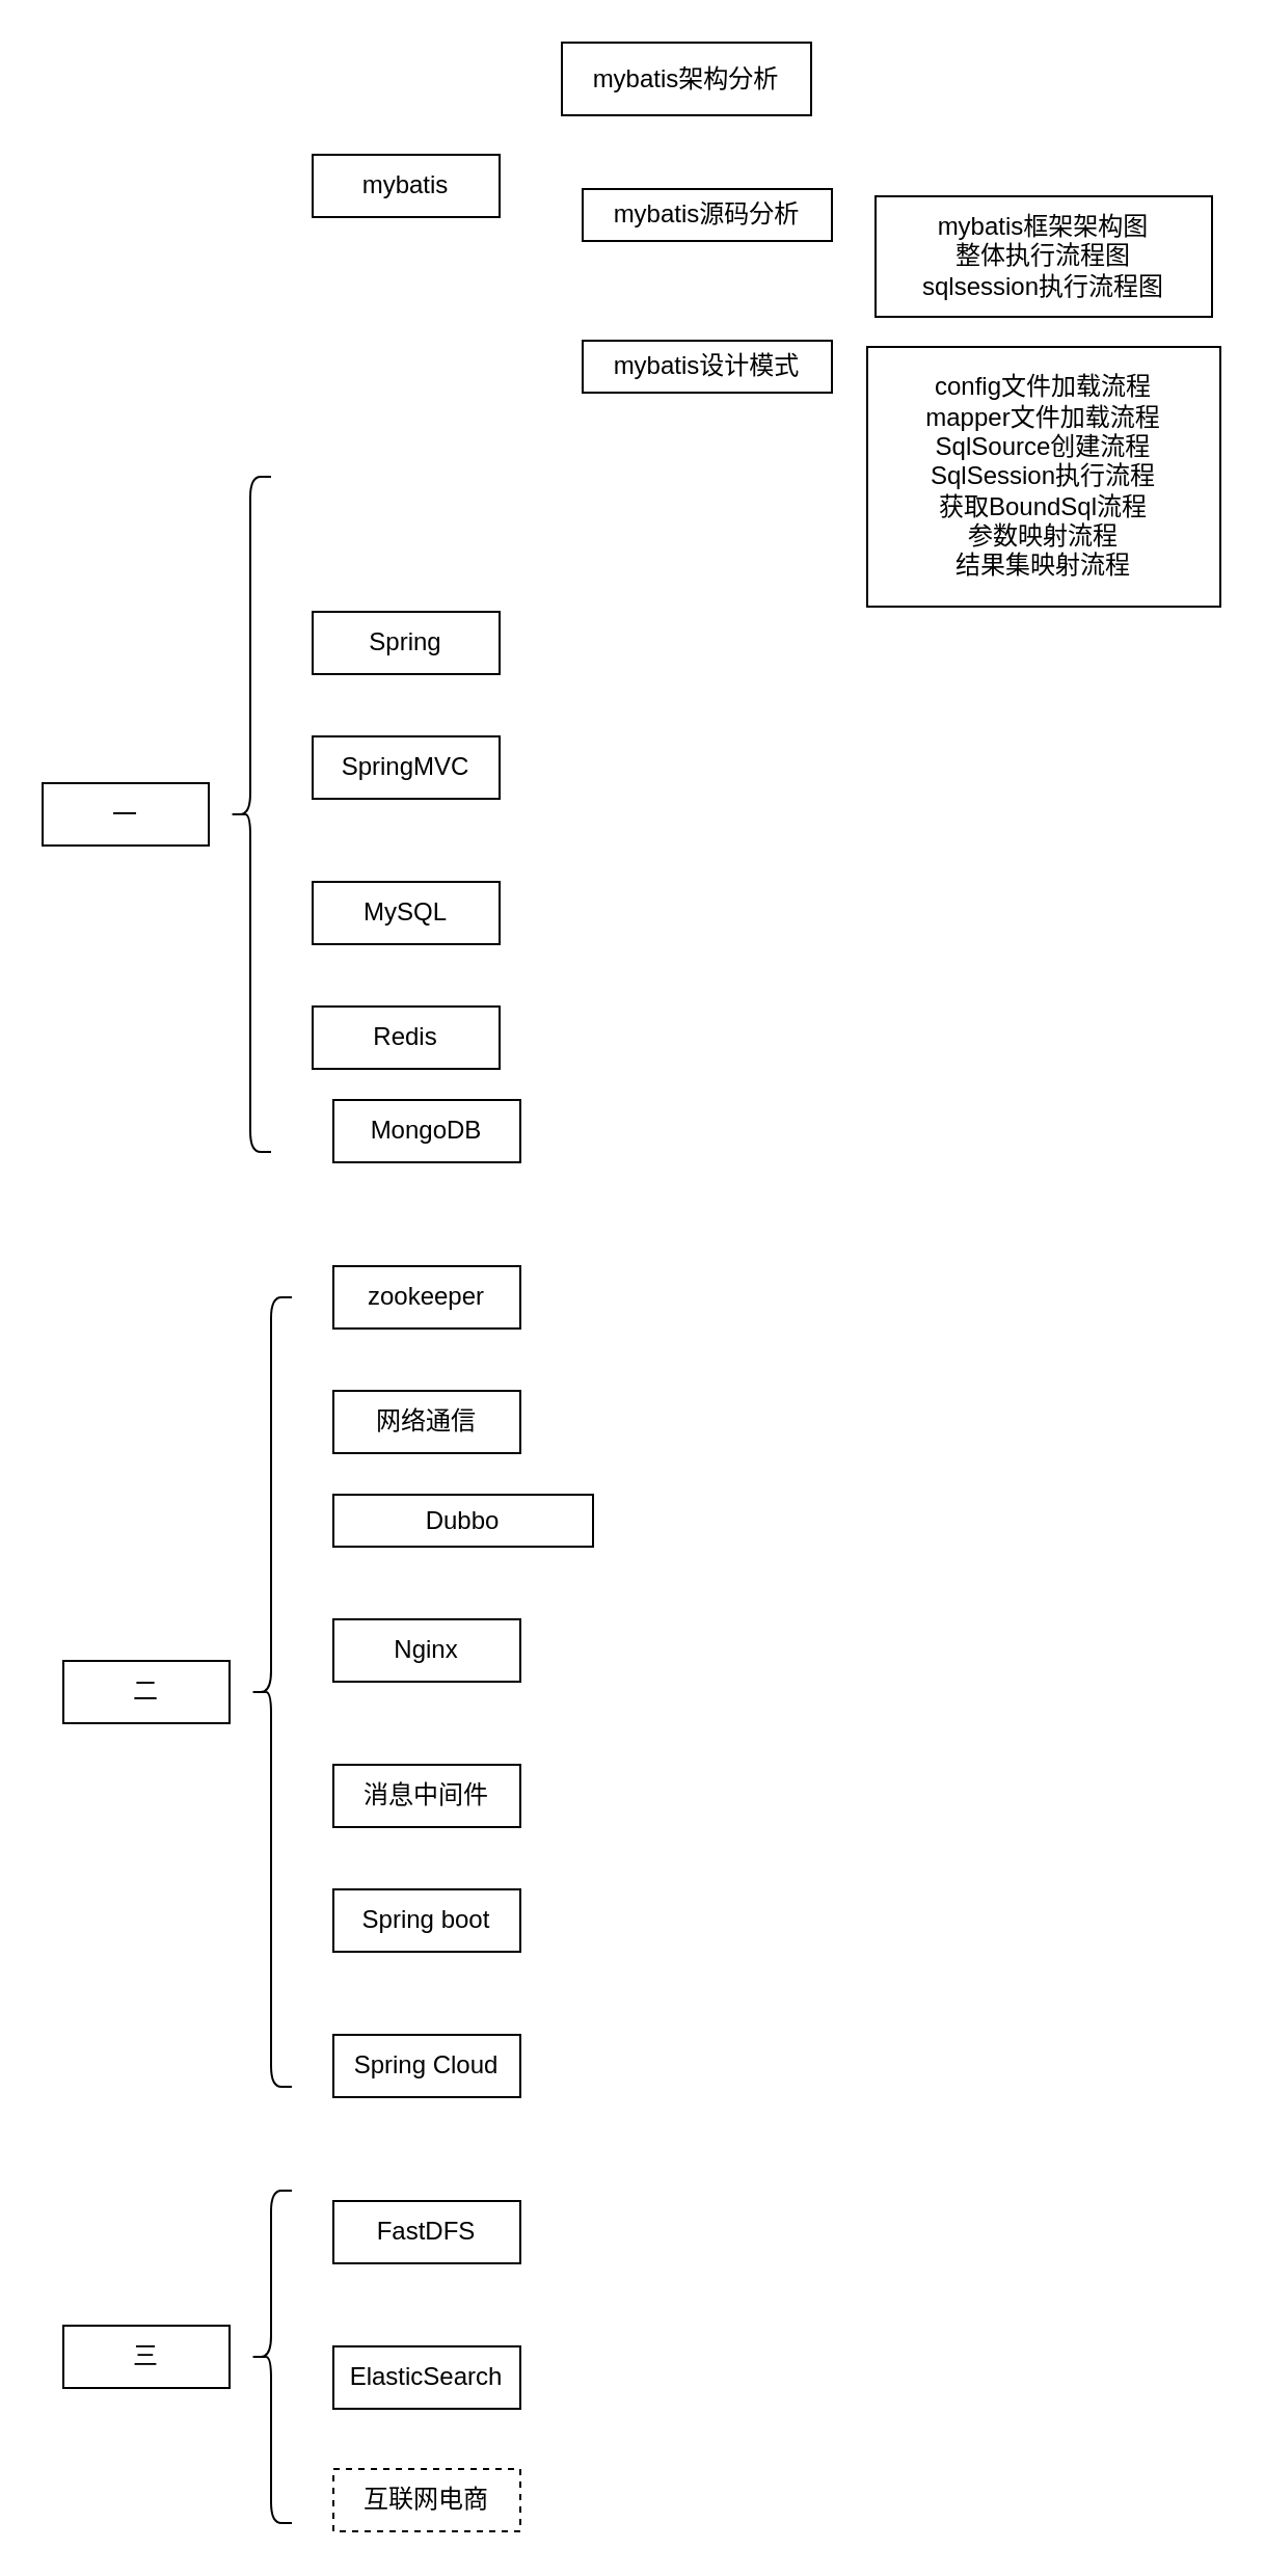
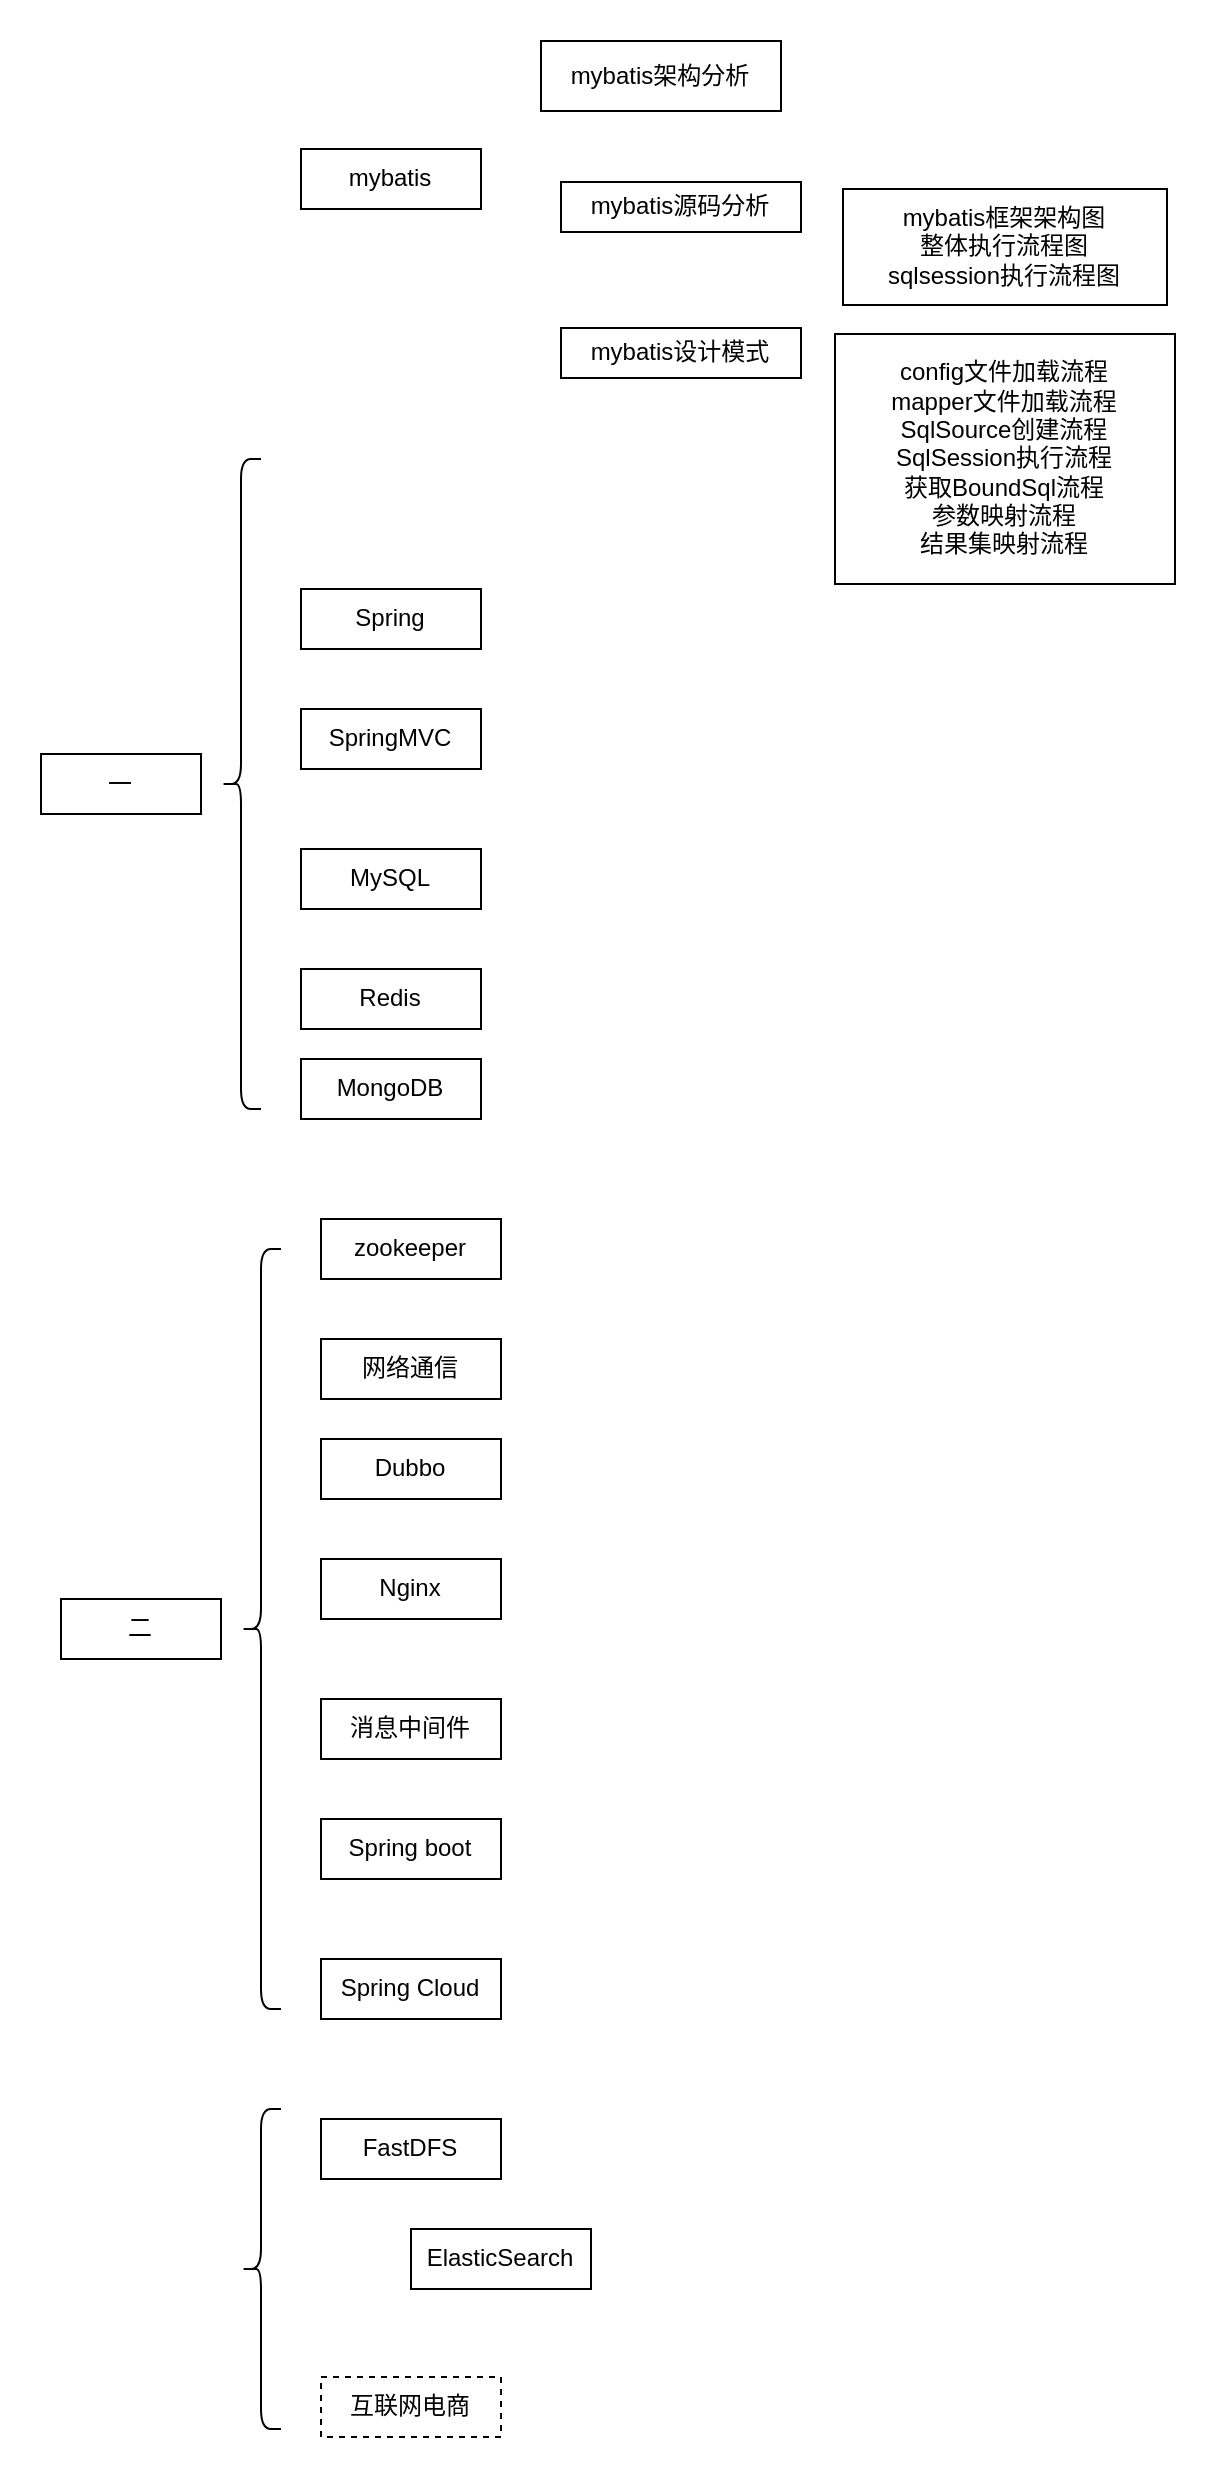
- <mxCell id="7" value="MongoDB" style="rounded=0;whiteSpace=wrap;html=1;" vertex="1" parent="1"><mxGeometry x="160" y="529" width="90" height="30" as="geometry" /></mxCell>
+ <mxCell id="7" value="MongoDB" style="rounded=0;whiteSpace=wrap;html=1;" vertex="1" parent="1"><mxGeometry x="150" y="529" width="90" height="30" as="geometry" /></mxCell>
- <mxCell id="11" value="Dubbo" style="rounded=0;whiteSpace=wrap;html=1;" vertex="1" parent="1"><mxGeometry x="160" y="719" width="125" height="25" as="geometry" /></mxCell>
+ <mxCell id="11" value="Dubbo" style="rounded=0;whiteSpace=wrap;html=1;" vertex="1" parent="1"><mxGeometry x="160" y="719" width="90" height="30" as="geometry" /></mxCell>
- <mxCell id="23" value="三" style="rounded=0;whiteSpace=wrap;html=1;" vertex="1" parent="1"><mxGeometry x="30" y="1119" width="80" height="30" as="geometry" /></mxCell>
- <mxCell id="20" value="ElasticSearch" style="rounded=0;whiteSpace=wrap;html=1;" vertex="1" parent="1"><mxGeometry x="160" y="1129" width="90" height="30" as="geometry" /></mxCell>
+ <mxCell id="20" value="ElasticSearch" style="rounded=0;whiteSpace=wrap;html=1;" vertex="1" parent="1"><mxGeometry x="205" y="1114" width="90" height="30" as="geometry" /></mxCell>
